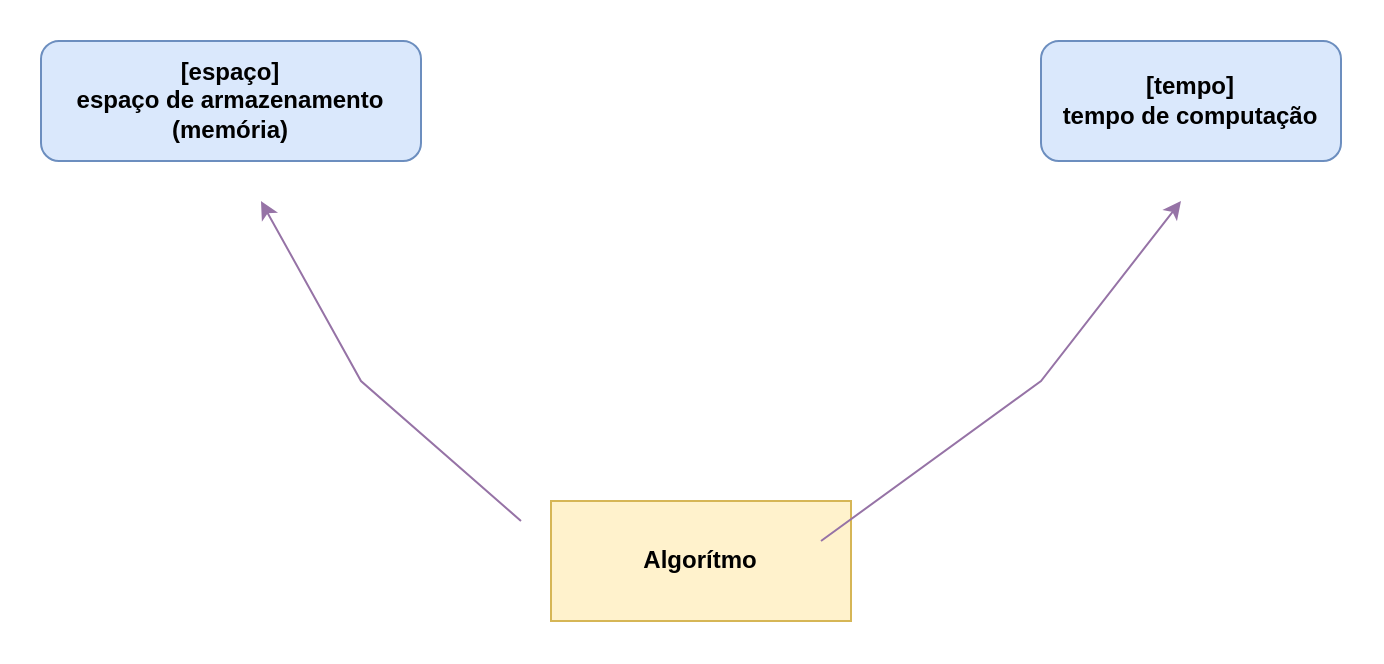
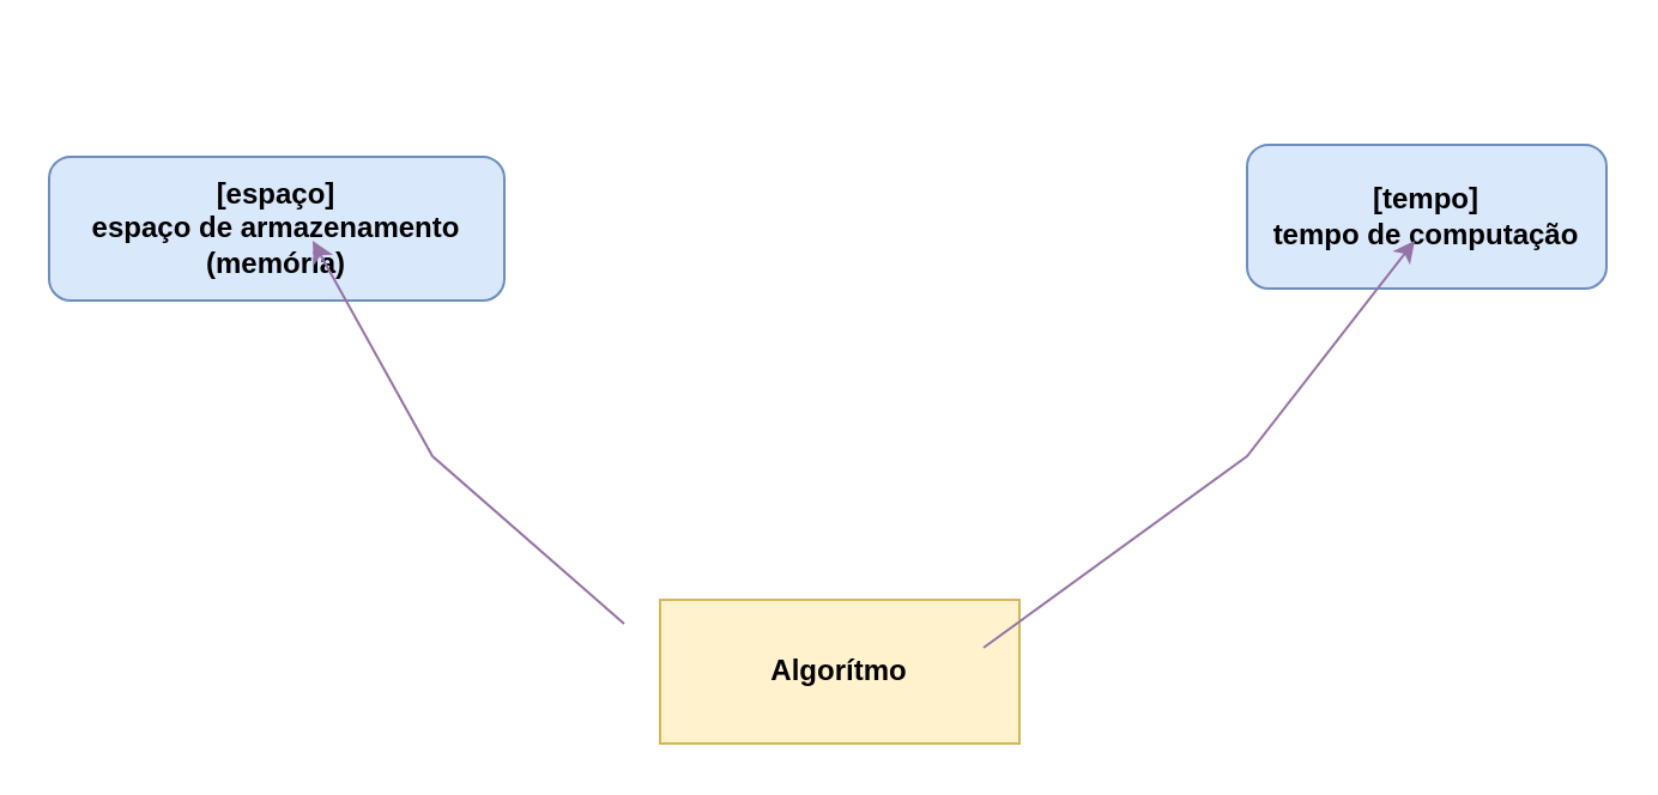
- <mxCell id="4" value="&lt;b&gt;[espaço]&lt;br&gt;espaço de armazenamento (memória)&lt;br&gt;&lt;/b&gt;" style="rounded=1;whiteSpace=wrap;html=1;fillColor=#dae8fc;strokeColor=#6c8ebf;" vertex="1" parent="1"><mxGeometry x="20" y="20" width="190" height="60" as="geometry" /></mxCell>
+ <mxCell id="4" value="&lt;b&gt;[espaço]&lt;br&gt;espaço de armazenamento (memória)&lt;br&gt;&lt;/b&gt;" style="rounded=1;whiteSpace=wrap;html=1;fillColor=#dae8fc;strokeColor=#6c8ebf;" vertex="1" parent="1"><mxGeometry x="20" y="65" width="190" height="60" as="geometry" /></mxCell>
- <mxCell id="3" value="&lt;b&gt;[tempo]&lt;br&gt;tempo de computação&lt;/b&gt;" style="rounded=1;whiteSpace=wrap;html=1;fillColor=#dae8fc;strokeColor=#6c8ebf;" vertex="1" parent="1"><mxGeometry x="520" y="20" width="150" height="60" as="geometry" /></mxCell>
+ <mxCell id="3" value="&lt;b&gt;[tempo]&lt;br&gt;tempo de computação&lt;/b&gt;" style="rounded=1;whiteSpace=wrap;html=1;fillColor=#dae8fc;strokeColor=#6c8ebf;" vertex="1" parent="1"><mxGeometry x="520" y="60" width="150" height="60" as="geometry" /></mxCell>
